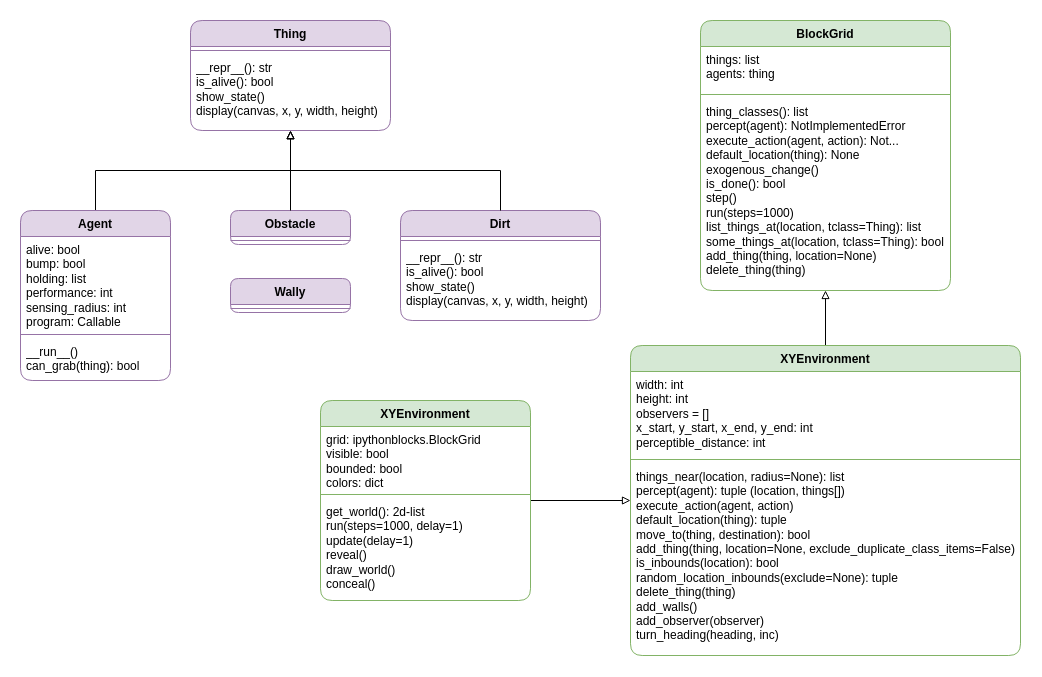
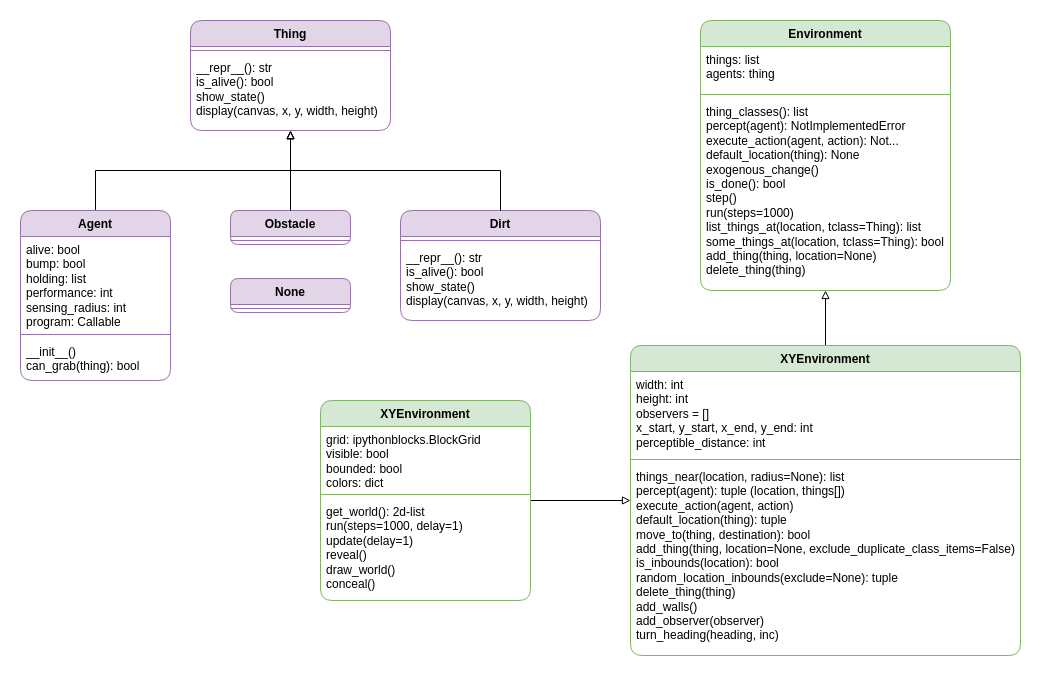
- <mxCell id="10" value="BlockGrid" style="swimlane;fontStyle=1;align=center;verticalAlign=top;childLayout=stackLayout;horizontal=1;startSize=26;horizontalStack=0;resizeParent=1;resizeParentMax=0;resizeLast=0;collapsible=1;marginBottom=0;whiteSpace=wrap;html=1;fillColor=#d5e8d4;strokeColor=#82b366;rounded=1;" vertex="1" parent="1"><mxGeometry x="700" y="20" width="250" height="270" as="geometry" /></mxCell>
+ <mxCell id="10" value="Environment" style="swimlane;fontStyle=1;align=center;verticalAlign=top;childLayout=stackLayout;horizontal=1;startSize=26;horizontalStack=0;resizeParent=1;resizeParentMax=0;resizeLast=0;collapsible=1;marginBottom=0;whiteSpace=wrap;html=1;fillColor=#d5e8d4;strokeColor=#82b366;rounded=1;" vertex="1" parent="1"><mxGeometry x="700" y="20" width="250" height="270" as="geometry" /></mxCell>
- <mxCell id="25" value="Wally" style="swimlane;fontStyle=1;align=center;verticalAlign=top;childLayout=stackLayout;horizontal=1;startSize=26;horizontalStack=0;resizeParent=1;resizeParentMax=0;resizeLast=0;collapsible=1;marginBottom=0;whiteSpace=wrap;html=1;fillColor=#e1d5e7;strokeColor=#9673a6;rounded=1;" vertex="1" parent="1"><mxGeometry x="230" y="278" width="120" height="34" as="geometry" /></mxCell>
+ <mxCell id="25" value="None" style="swimlane;fontStyle=1;align=center;verticalAlign=top;childLayout=stackLayout;horizontal=1;startSize=26;horizontalStack=0;resizeParent=1;resizeParentMax=0;resizeLast=0;collapsible=1;marginBottom=0;whiteSpace=wrap;html=1;fillColor=#e1d5e7;strokeColor=#9673a6;rounded=1;" vertex="1" parent="1"><mxGeometry x="230" y="278" width="120" height="34" as="geometry" /></mxCell>
- <mxCell id="9" value="&lt;div&gt;__run__()&lt;/div&gt;can_grab(thing): bool" style="text;strokeColor=none;fillColor=none;align=left;verticalAlign=top;spacingLeft=4;spacingRight=4;overflow=hidden;rotatable=0;points=[[0,0.5],[1,0.5]];portConstraint=eastwest;whiteSpace=wrap;html=1;" vertex="1" parent="6"><mxGeometry y="128" width="150" height="42" as="geometry" /></mxCell>
+ <mxCell id="9" value="&lt;div&gt;__init__()&lt;/div&gt;can_grab(thing): bool" style="text;strokeColor=none;fillColor=none;align=left;verticalAlign=top;spacingLeft=4;spacingRight=4;overflow=hidden;rotatable=0;points=[[0,0.5],[1,0.5]];portConstraint=eastwest;whiteSpace=wrap;html=1;" vertex="1" parent="6"><mxGeometry y="128" width="150" height="42" as="geometry" /></mxCell>
